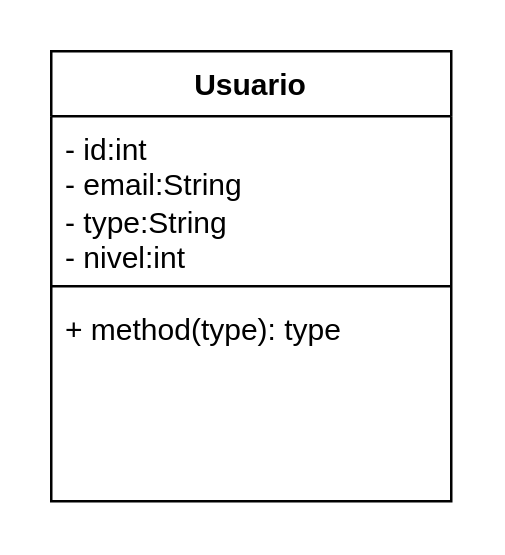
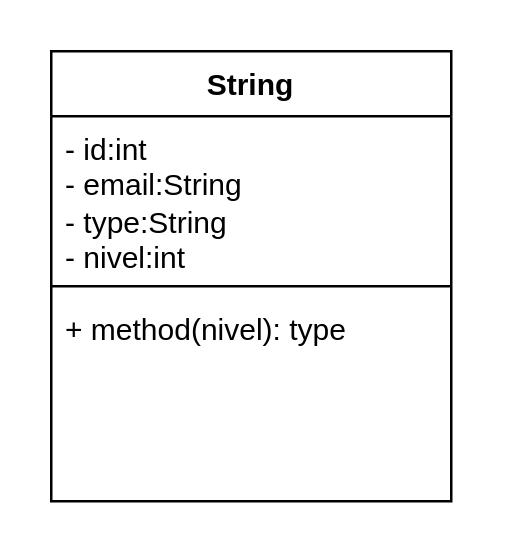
- <mxCell id="2" value="Usuario" style="swimlane;fontStyle=1;align=center;verticalAlign=top;childLayout=stackLayout;horizontal=1;startSize=26;horizontalStack=0;resizeParent=1;resizeParentMax=0;resizeLast=0;collapsible=1;marginBottom=0;whiteSpace=wrap;html=1;" vertex="1" parent="1"><mxGeometry y="20" width="160" height="180" as="geometry" x="20" /></mxCell>
+ <mxCell id="2" value="String" style="swimlane;fontStyle=1;align=center;verticalAlign=top;childLayout=stackLayout;horizontal=1;startSize=26;horizontalStack=0;resizeParent=1;resizeParentMax=0;resizeLast=0;collapsible=1;marginBottom=0;whiteSpace=wrap;html=1;" vertex="1" parent="1"><mxGeometry y="20" width="160" height="180" as="geometry" x="20" /></mxCell>
- <mxCell id="5" value="+ method(type): type" style="text;strokeColor=none;fillColor=none;align=left;verticalAlign=top;spacingLeft=4;spacingRight=4;overflow=hidden;rotatable=0;points=[[0,0.5],[1,0.5]];portConstraint=eastwest;whiteSpace=wrap;html=1;" vertex="1" parent="2"><mxGeometry y="98" width="160" height="82" as="geometry" /></mxCell>
+ <mxCell id="5" value="+ method(nivel): type" style="text;strokeColor=none;fillColor=none;align=left;verticalAlign=top;spacingLeft=4;spacingRight=4;overflow=hidden;rotatable=0;points=[[0,0.5],[1,0.5]];portConstraint=eastwest;whiteSpace=wrap;html=1;" vertex="1" parent="2"><mxGeometry y="98" width="160" height="82" as="geometry" /></mxCell>
